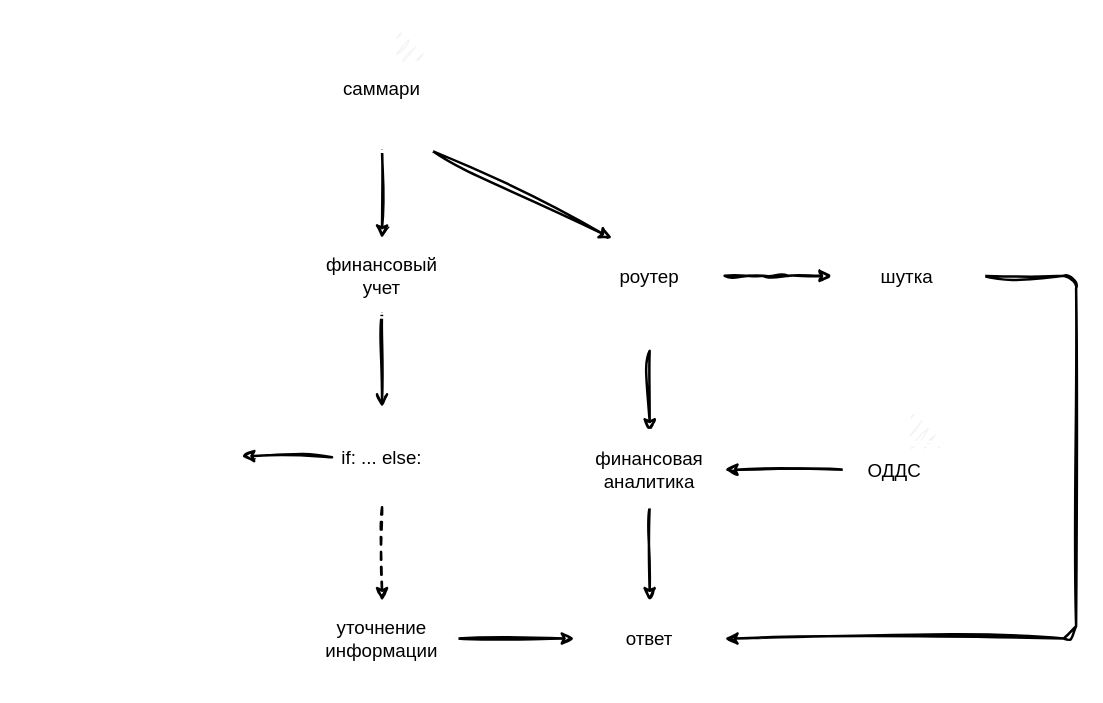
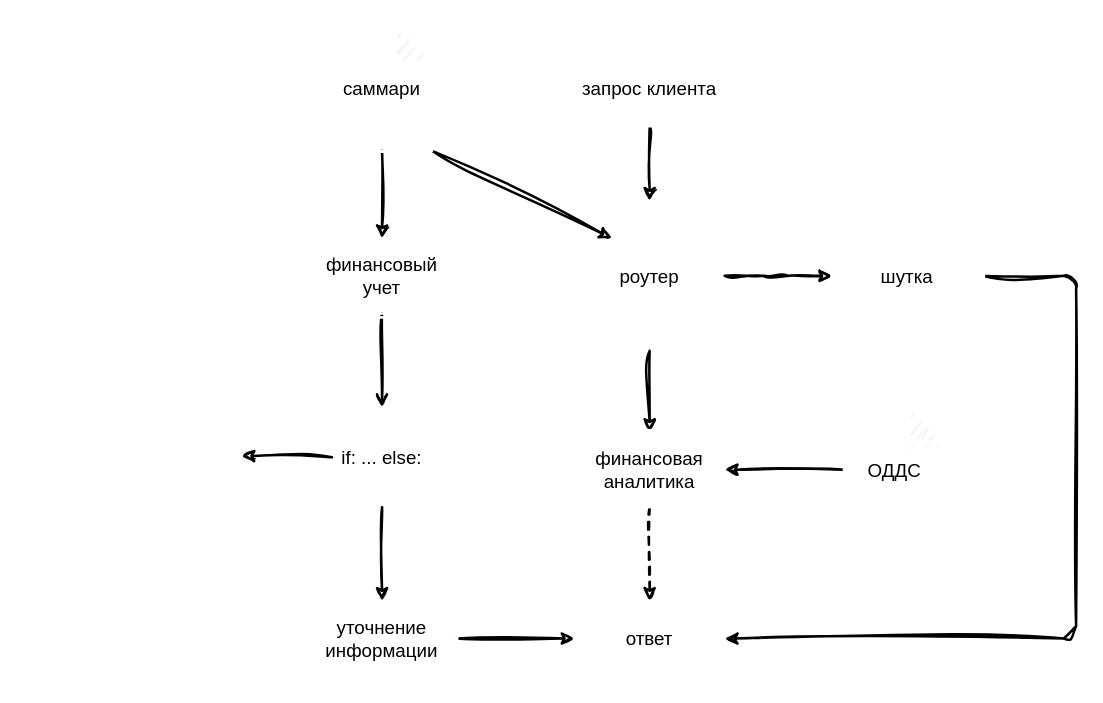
+ <mxCell id="3" value="запрос клиента" style="rounded=1;whiteSpace=wrap;fontFamily=Helvetica;fontSize=15;fontColor=default;labelBackgroundColor=none;strokeColor=light-dark(#FFFFFF,#FFFFFF);strokeWidth=2;fillColor=none;align=center;labelBorderColor=none;swimlaneLine=1;shadow=0;sketch=1;curveFitting=1;jiggle=2;" parent="1" vertex="1"><mxGeometry x="459" y="40" width="120" height="60" as="geometry" /></mxCell>
+ <mxCell id="2" value="" style="edgeStyle=none;strokeWidth=2;sketch=1;curveFitting=1;jiggle=2;labelBackgroundColor=none;fontColor=default;" edge="1" parent="1" source="3" target="7"><mxGeometry relative="1" as="geometry" /></mxCell>
- <mxCell id="7" value="роутер" style="rhombus;whiteSpace=wrap;rounded=1;glass=0;strokeColor=light-dark(#FFFFFF,#FFFFFF);strokeWidth=2;align=center;verticalAlign=middle;fontFamily=Helvetica;fontSize=15;fontColor=default;labelBorderColor=none;labelBackgroundColor=none;fillColor=none;swimlaneLine=1;shadow=0;sketch=1;curveFitting=1;jiggle=2;" parent="1" vertex="1"><mxGeometry x="459" y="160" width="120" height="120" as="geometry" /></mxCell>
+ <mxCell id="7" value="роутер" style="rhombus;whiteSpace=wrap;rounded=1;glass=0;strokeColor=light-dark(#FFFFFF,#FFFFFF);strokeWidth=2;align=center;verticalAlign=middle;fontFamily=Helvetica;fontSize=15;fontColor=default;labelBorderColor=none;labelBackgroundColor=none;fillColor=none;swimlaneLine=1;shadow=0;sketch=1;curveFitting=1;jiggle=2;dashed=1;" parent="1" vertex="1"><mxGeometry x="459" y="160" width="120" height="120" as="geometry" /></mxCell>
- <mxCell id="28" value="" style="edgeStyle=none;exitX=0.5;exitY=1;exitDx=0;exitDy=0;entryX=0.5;entryY=0;entryDx=0;entryDy=0;strokeWidth=2;flowAnimation=0;sketch=1;curveFitting=1;jiggle=2;labelBackgroundColor=none;fontColor=default;dashed=1;" edge="1" parent="1" source="29" target="11"><mxGeometry relative="1" as="geometry" /></mxCell>
+ <mxCell id="28" value="" style="edgeStyle=none;exitX=0.5;exitY=1;exitDx=0;exitDy=0;entryX=0.5;entryY=0;entryDx=0;entryDy=0;strokeWidth=2;flowAnimation=0;sketch=1;curveFitting=1;jiggle=2;labelBackgroundColor=none;fontColor=default;" edge="1" parent="1" source="29" target="11"><mxGeometry relative="1" as="geometry" /></mxCell>
- <mxCell id="12" value="" style="edgeStyle=none;exitX=0.5;exitY=1;exitDx=0;exitDy=0;entryX=0.5;entryY=0;entryDx=0;entryDy=0;strokeWidth=2;sketch=1;curveFitting=1;jiggle=2;labelBackgroundColor=none;fontColor=default;" edge="1" parent="1" source="13" target="27"><mxGeometry relative="1" as="geometry" /></mxCell>
+ <mxCell id="12" value="" style="edgeStyle=none;exitX=0.5;exitY=1;exitDx=0;exitDy=0;entryX=0.5;entryY=0;entryDx=0;entryDy=0;strokeWidth=2;sketch=1;curveFitting=1;jiggle=2;labelBackgroundColor=none;fontColor=default;dashed=1;" edge="1" parent="1" source="13" target="27"><mxGeometry relative="1" as="geometry" /></mxCell>
